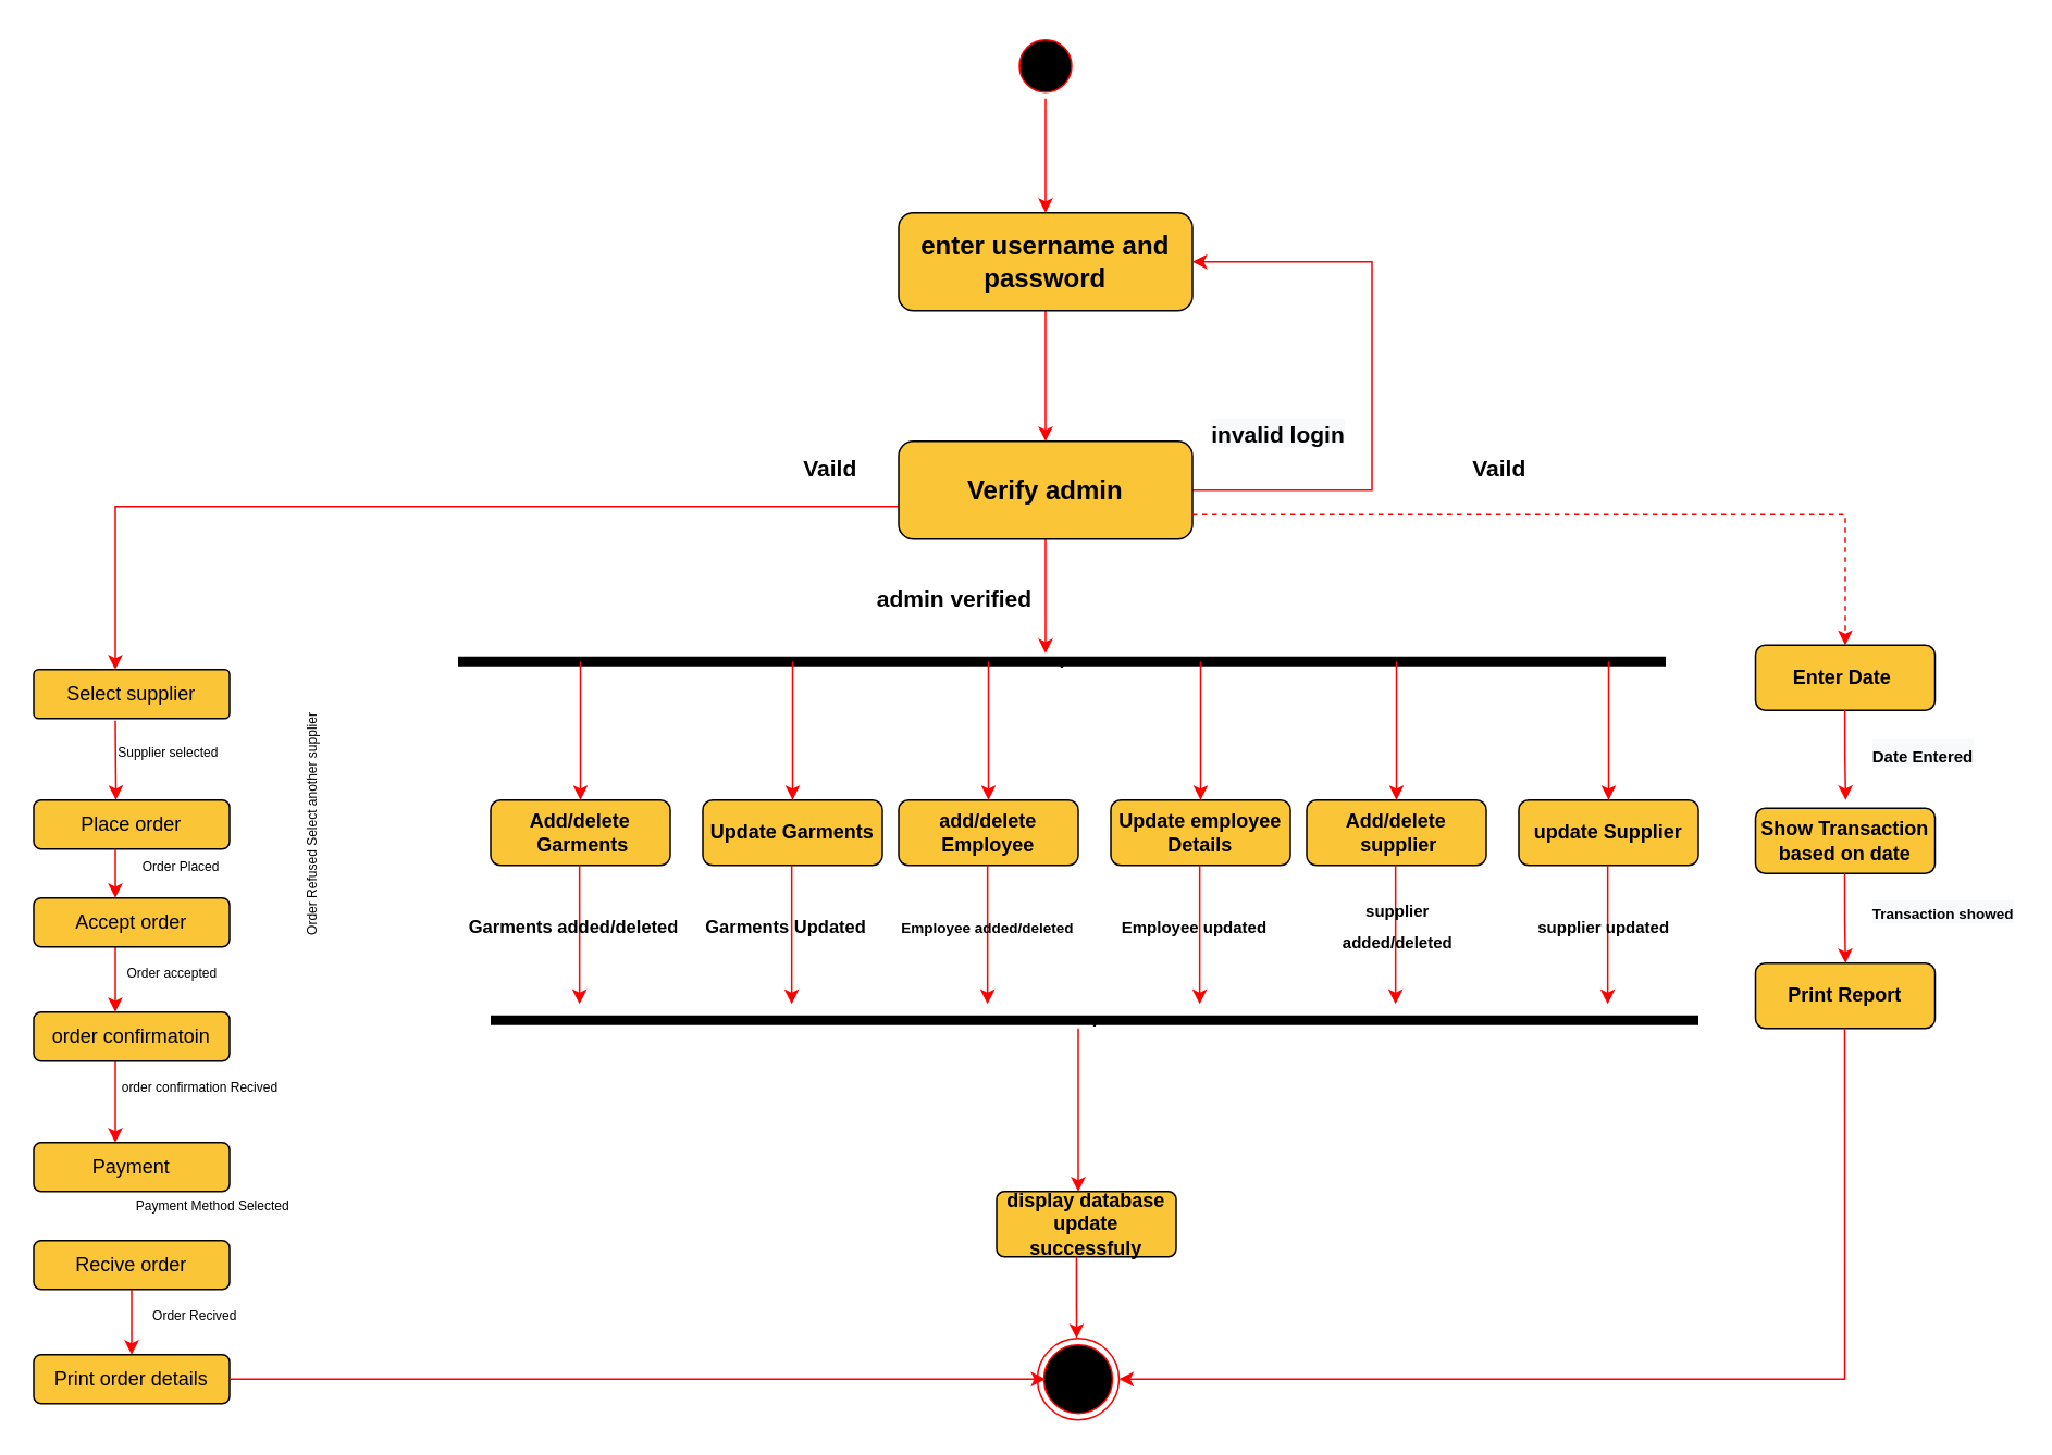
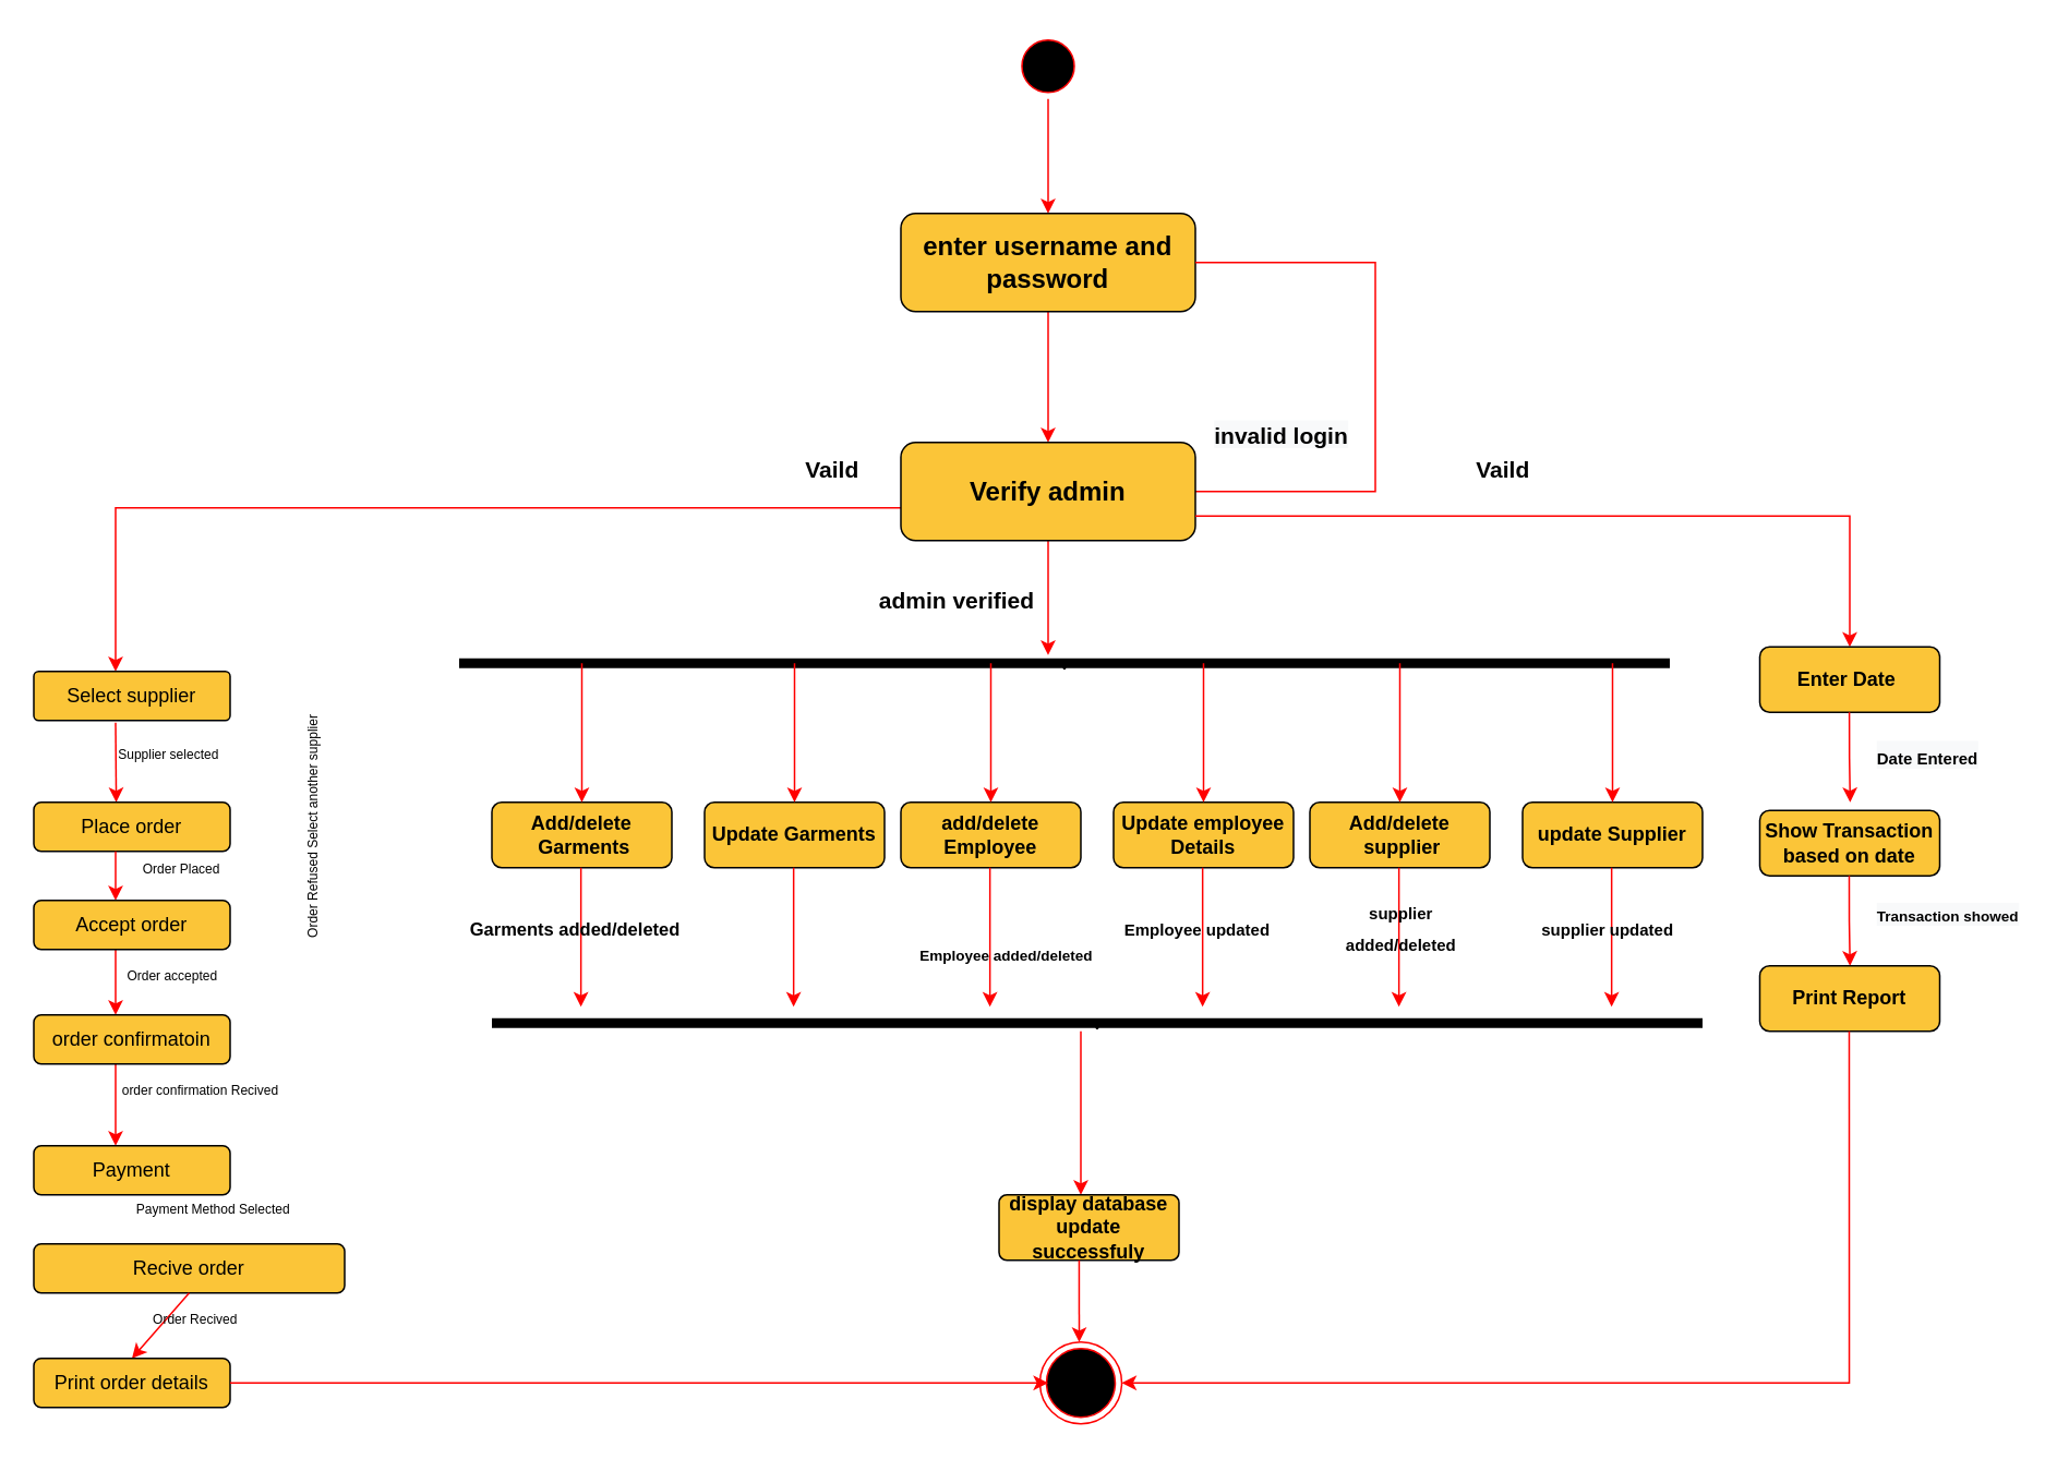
- <mxCell id="7" style="edgeStyle=orthogonalEdgeStyle;rounded=0;orthogonalLoop=1;jettySize=auto;html=1;exitX=1;exitY=0.5;exitDx=0;exitDy=0;entryX=1;entryY=0.5;entryDx=0;entryDy=0;strokeColor=#FF0000;fontSize=16;" parent="1" source="9" target="5" edge="1"><mxGeometry relative="1" as="geometry"><Array as="points"><mxPoint x="840" y="300" /><mxPoint x="840" y="160" /></Array></mxGeometry></mxCell>
+ <mxCell id="7" style="edgeStyle=orthogonalEdgeStyle;rounded=0;orthogonalLoop=1;jettySize=auto;html=1;exitX=1;exitY=0.5;exitDx=0;exitDy=0;entryX=1;entryY=0.5;entryDx=0;entryDy=0;strokeColor=#FF0000;fontSize=16;endArrow=none;" parent="1" source="9" target="5" edge="1"><mxGeometry relative="1" as="geometry"><Array as="points"><mxPoint x="840" y="300" /><mxPoint x="840" y="160" /></Array></mxGeometry></mxCell>
- <mxCell id="63" style="edgeStyle=orthogonalEdgeStyle;rounded=0;orthogonalLoop=1;jettySize=auto;html=1;exitX=1;exitY=0.75;exitDx=0;exitDy=0;strokeColor=#FF0000;fontSize=16;entryX=0.5;entryY=0;entryDx=0;entryDy=0;dashed=1;" parent="1" target="65" edge="1" source="9"><mxGeometry relative="1" as="geometry"><mxPoint x="625" y="325" as="sourcePoint" /><mxPoint x="1125" y="325" as="targetPoint" /></mxGeometry></mxCell>
+ <mxCell id="63" style="edgeStyle=orthogonalEdgeStyle;rounded=0;orthogonalLoop=1;jettySize=auto;html=1;exitX=1;exitY=0.75;exitDx=0;exitDy=0;strokeColor=#FF0000;fontSize=16;entryX=0.5;entryY=0;entryDx=0;entryDy=0;" parent="1" target="65" edge="1" source="9"><mxGeometry relative="1" as="geometry"><mxPoint x="625" y="325" as="sourcePoint" /><mxPoint x="1125" y="325" as="targetPoint" /></mxGeometry></mxCell>
- <mxCell id="34" value="&lt;div style=&quot;text-align: center;&quot;&gt;&lt;b style=&quot;&quot;&gt;&lt;font style=&quot;font-size: 11px;&quot;&gt;Garments Updated&lt;/font&gt;&lt;/b&gt;&lt;/div&gt;" style="text;whiteSpace=wrap;html=1;fontSize=16;" parent="1" vertex="1"><mxGeometry x="430" y="550" width="110" height="40" as="geometry" /></mxCell>
- <mxCell id="35" value="&lt;div style=&quot;text-align: center;&quot;&gt;&lt;b style=&quot;&quot;&gt;&lt;font style=&quot;font-size: 9px;&quot;&gt;Employee added/deleted&lt;/font&gt;&lt;/b&gt;&lt;br&gt;&lt;/div&gt;" style="text;whiteSpace=wrap;html=1;fontSize=16;" parent="1" vertex="1"><mxGeometry x="550" y="550" width="110" height="40" as="geometry" /></mxCell>
+ <mxCell id="35" value="&lt;div style=&quot;text-align: center;&quot;&gt;&lt;b style=&quot;&quot;&gt;&lt;font style=&quot;font-size: 9px;&quot;&gt;Employee added/deleted&lt;/font&gt;&lt;/b&gt;&lt;br&gt;&lt;/div&gt;" style="text;whiteSpace=wrap;html=1;fontSize=16;" parent="1" vertex="1"><mxGeometry x="560" y="565" width="110" height="40" as="geometry" /></mxCell>
- <mxCell id="54" value="Recive order" style="rounded=1;whiteSpace=wrap;html=1;fillColor=#FBC538;" parent="1" vertex="1"><mxGeometry x="20" y="760" width="120" height="30" as="geometry" /></mxCell>
+ <mxCell id="54" value="Recive order" style="rounded=1;whiteSpace=wrap;html=1;fillColor=#FBC538;" parent="1" vertex="1"><mxGeometry x="20" y="760" width="190" height="30" as="geometry" /></mxCell>
